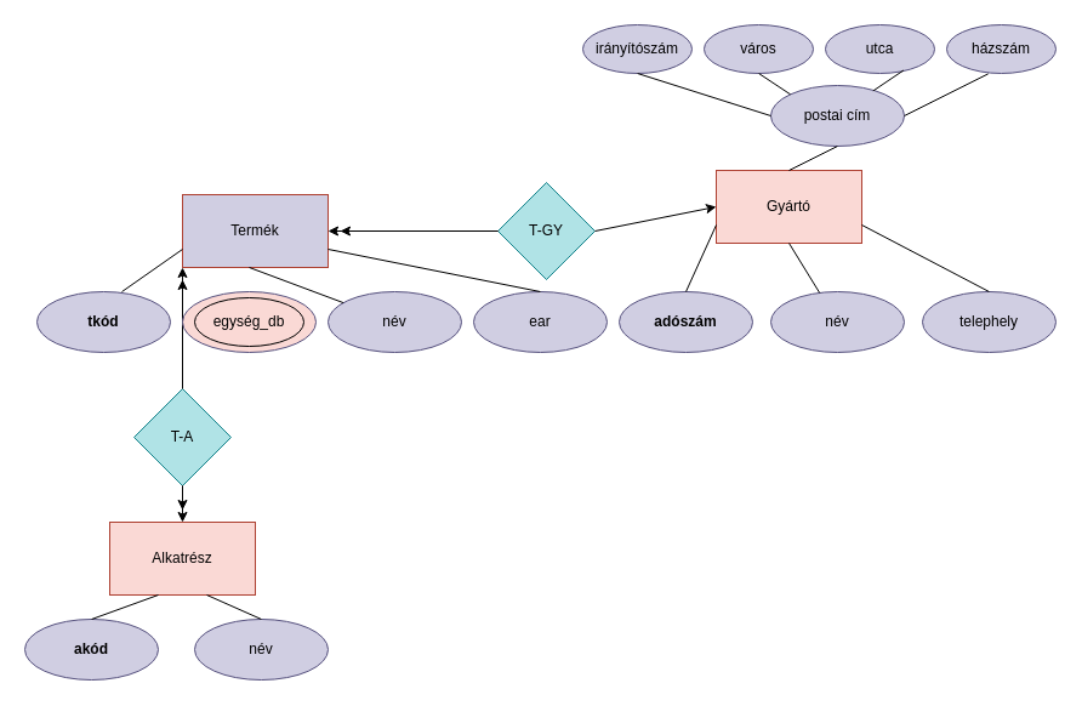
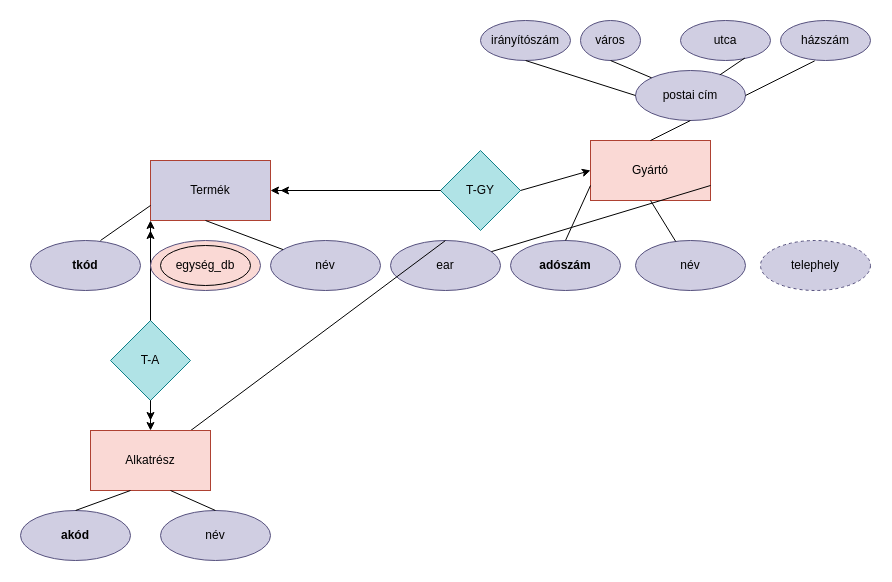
- <mxCell id="22" value="város" style="ellipse;whiteSpace=wrap;html=1;fillColor=#d0cee2;strokeColor=#56517e;" vertex="1" parent="1"><mxGeometry x="580" y="20" width="90" height="40" as="geometry" /></mxCell>
+ <mxCell id="22" value="város" style="ellipse;whiteSpace=wrap;html=1;fillColor=#d0cee2;strokeColor=#56517e;" vertex="1" parent="1"><mxGeometry x="580" y="20" width="60" height="40" as="geometry" /></mxCell>
- <mxCell id="4" value="T-GY" style="rhombus;whiteSpace=wrap;html=1;fillColor=#b0e3e6;strokeColor=#0e8088;" vertex="1" parent="1"><mxGeometry x="410" y="150" width="80" height="80" as="geometry" /></mxCell>
+ <mxCell id="4" value="T-GY" style="rhombus;whiteSpace=wrap;html=1;fillColor=#b0e3e6;strokeColor=#0e8088;" vertex="1" parent="1"><mxGeometry x="440" y="150" width="80" height="80" as="geometry" /></mxCell>
- <mxCell id="15" value="" style="endArrow=none;html=1;rounded=0;entryX=0.5;entryY=0;entryDx=0;entryDy=0;exitX=1;exitY=0.75;exitDx=0;exitDy=0;" edge="1" parent="1" source="3" target="13"><mxGeometry width="50" height="50" relative="1" as="geometry"><mxPoint x="750" y="190" as="sourcePoint" /><mxPoint x="840" y="240" as="targetPoint" /></mxGeometry></mxCell>
+ <mxCell id="15" value="" style="endArrow=none;html=1;rounded=0;exitX=1;exitY=0.75;exitDx=0;exitDy=0;" edge="1" parent="1" source="3" target="10"><mxGeometry width="50" height="50" relative="1" as="geometry"><mxPoint x="750" y="190" as="sourcePoint" /><mxPoint x="840" y="240" as="targetPoint" /></mxGeometry></mxCell>
- <mxCell id="17" value="" style="endArrow=none;html=1;rounded=0;exitX=0.5;exitY=0;exitDx=0;exitDy=0;entryX=1;entryY=0.75;entryDx=0;entryDy=0;" edge="1" parent="1" source="10" target="2"><mxGeometry width="50" height="50" relative="1" as="geometry"><mxPoint x="240" y="260" as="sourcePoint" /><mxPoint x="290" y="210" as="targetPoint" /></mxGeometry></mxCell>
+ <mxCell id="17" value="" style="endArrow=none;html=1;rounded=0;exitX=0.5;exitY=0;exitDx=0;exitDy=0;" edge="1" parent="1" source="10" target="30"><mxGeometry width="50" height="50" relative="1" as="geometry"><mxPoint x="240" y="260" as="sourcePoint" /><mxPoint x="290" y="210" as="targetPoint" /></mxGeometry></mxCell>
- <mxCell id="13" value="telephely" style="ellipse;whiteSpace=wrap;html=1;fillColor=#d0cee2;strokeColor=#56517e;" vertex="1" parent="1"><mxGeometry x="760" y="240" width="110" height="50" as="geometry" /></mxCell>
+ <mxCell id="13" value="telephely" style="ellipse;whiteSpace=wrap;html=1;fillColor=#d0cee2;strokeColor=#56517e;dashed=1;" vertex="1" parent="1"><mxGeometry x="760" y="240" width="110" height="50" as="geometry" /></mxCell>
